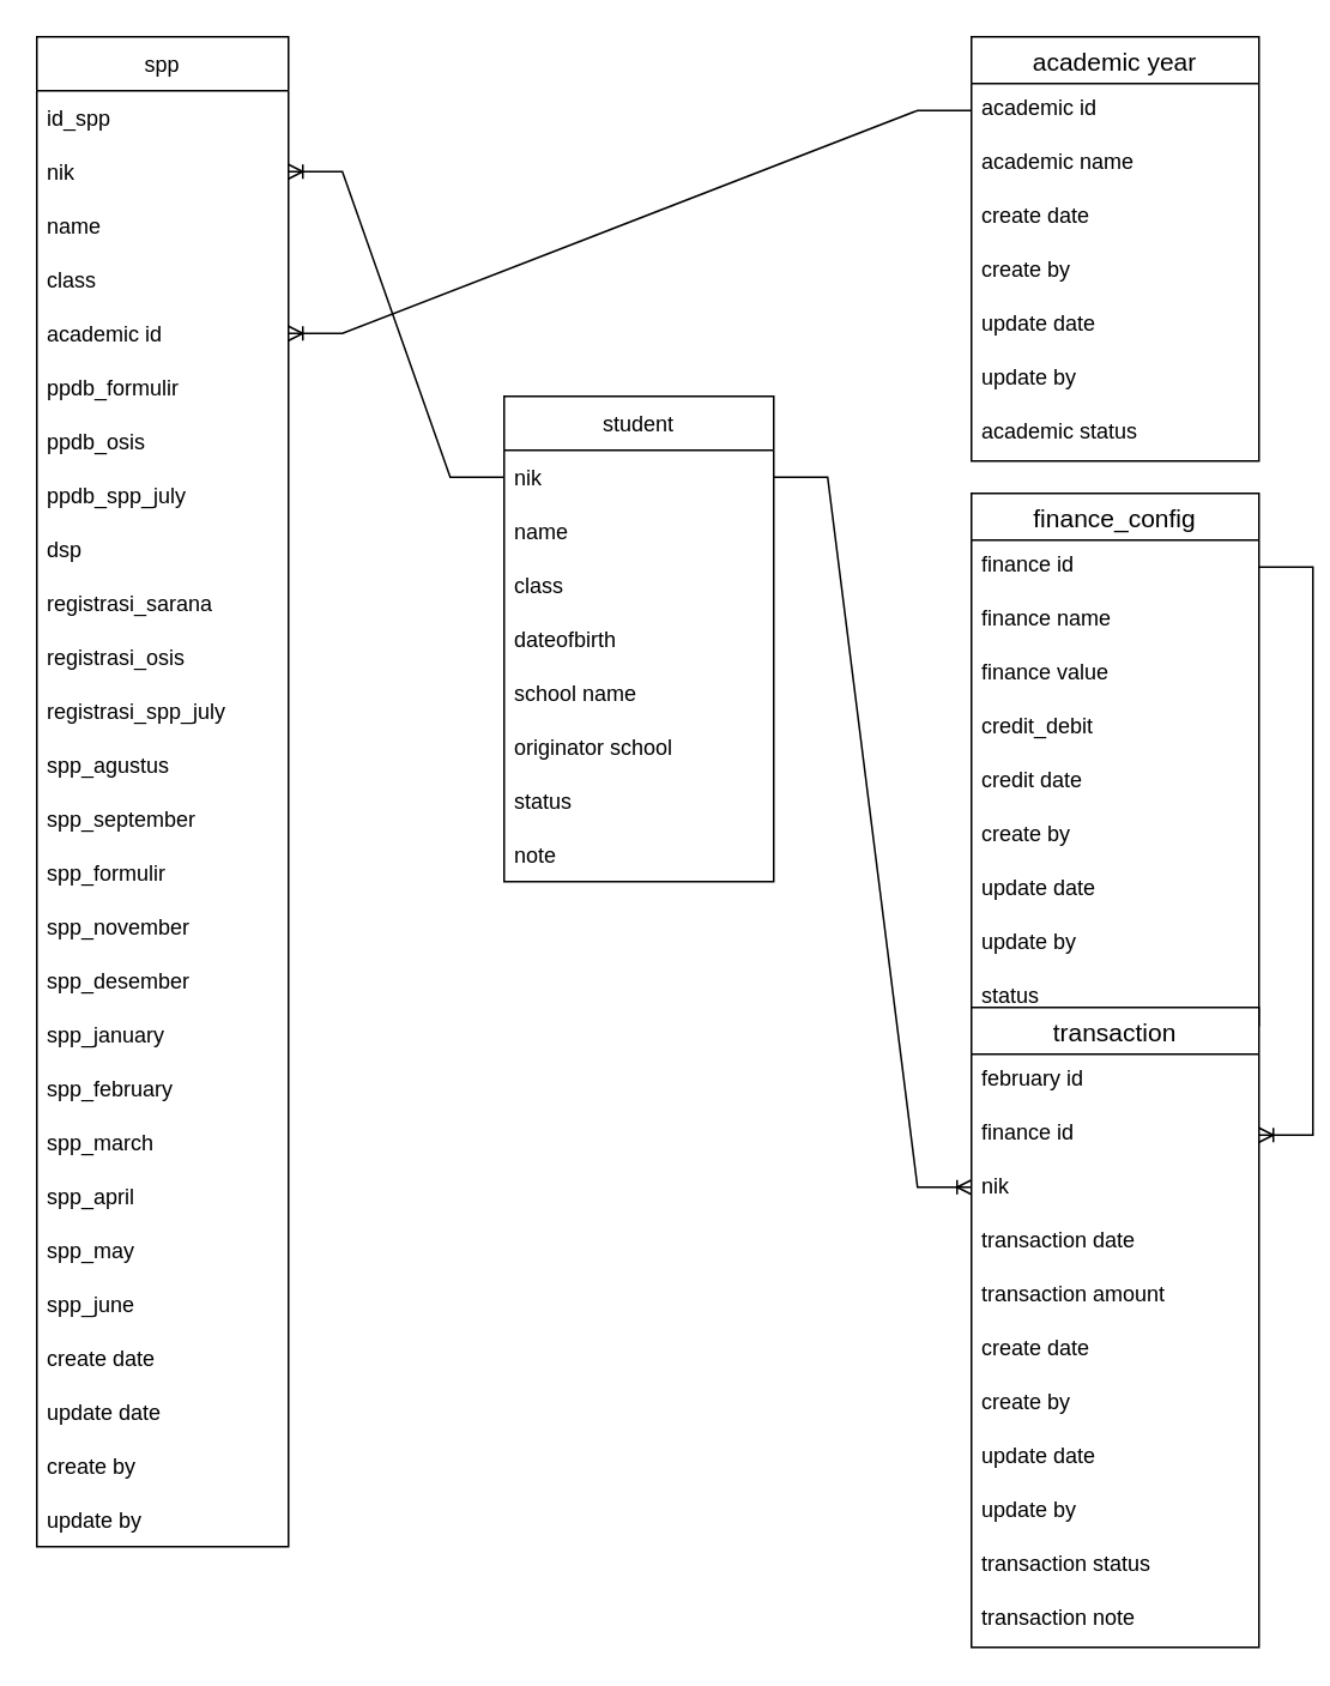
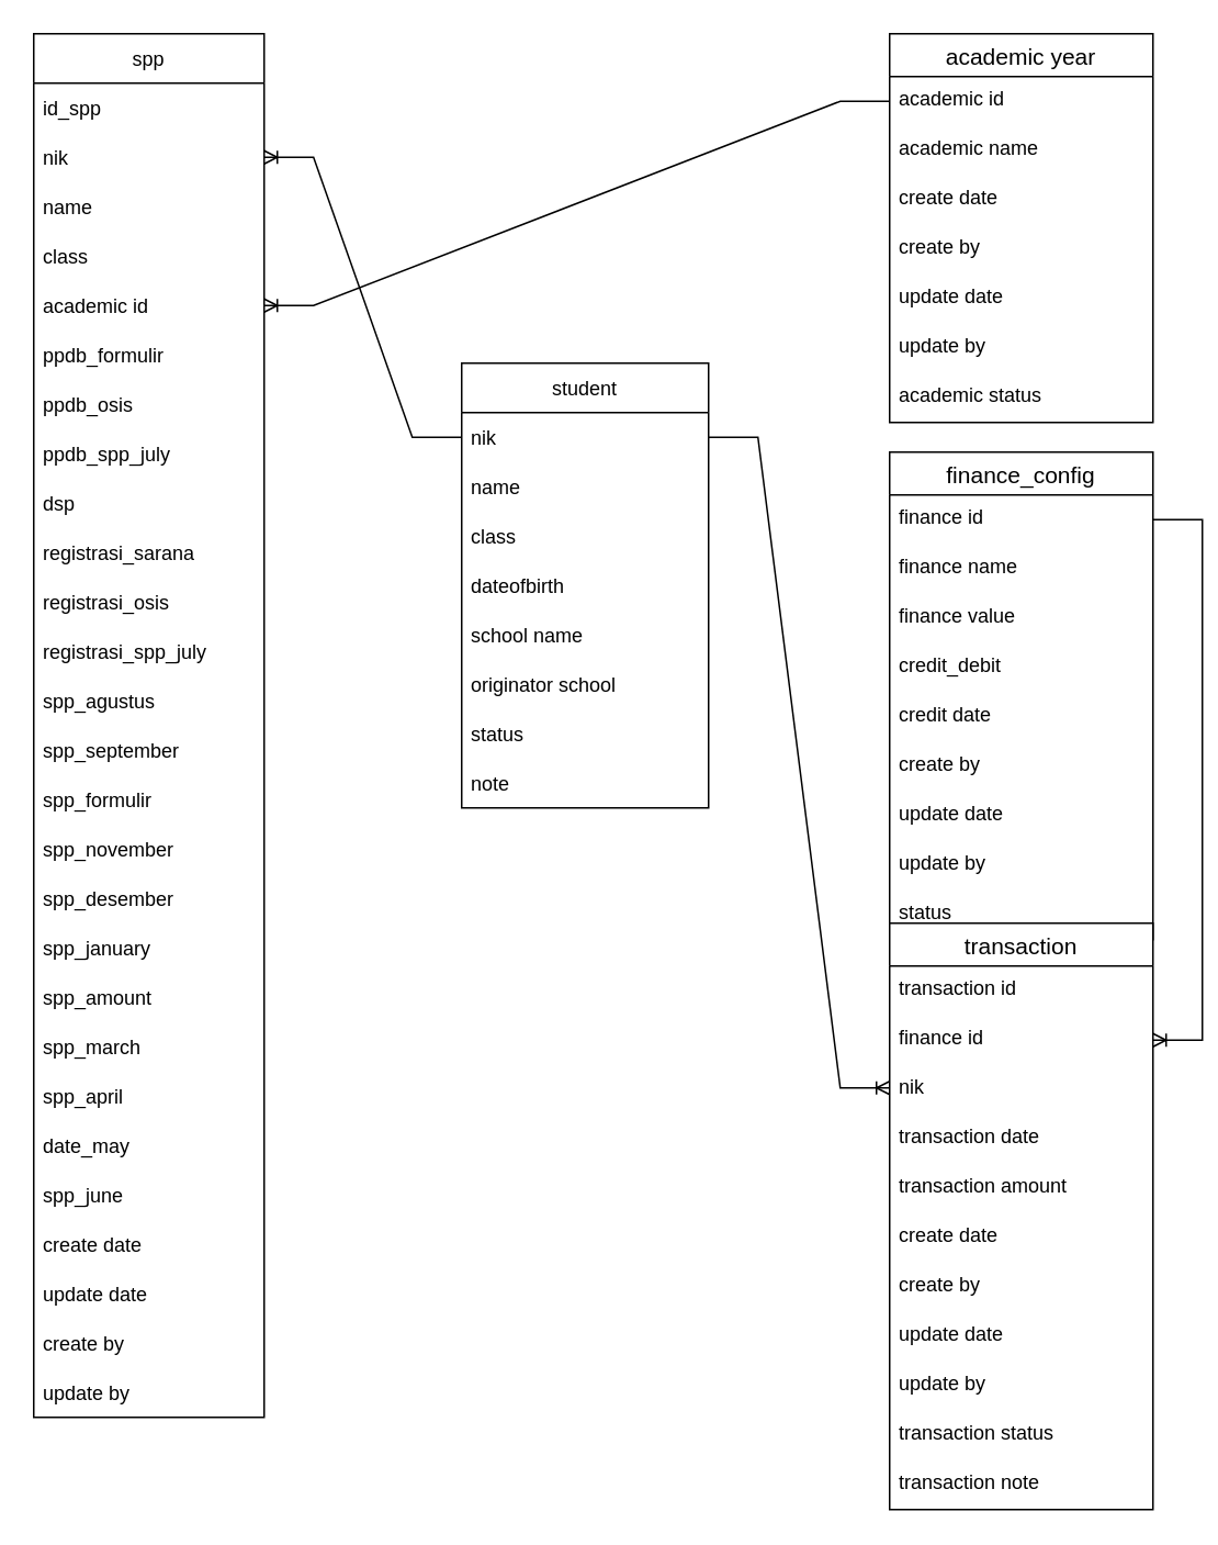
- <mxCell id="49" value="february id" style="text;strokeColor=none;fillColor=none;spacingLeft=4;spacingRight=4;overflow=hidden;rotatable=0;points=[[0,0.5],[1,0.5]];portConstraint=eastwest;fontSize=12;" parent="48" vertex="1"><mxGeometry y="26" width="160" height="30" as="geometry" /></mxCell>
+ <mxCell id="49" value="transaction id" style="text;strokeColor=none;fillColor=none;spacingLeft=4;spacingRight=4;overflow=hidden;rotatable=0;points=[[0,0.5],[1,0.5]];portConstraint=eastwest;fontSize=12;" parent="48" vertex="1"><mxGeometry y="26" width="160" height="30" as="geometry" /></mxCell>
- <mxCell id="21" value="spp_february" style="text;strokeColor=none;fillColor=none;align=left;verticalAlign=middle;spacingLeft=4;spacingRight=4;overflow=hidden;points=[[0,0.5],[1,0.5]];portConstraint=eastwest;rotatable=0;" parent="2" vertex="1"><mxGeometry y="570" width="140" height="30" as="geometry" /></mxCell>
+ <mxCell id="21" value="spp_amount" style="text;strokeColor=none;fillColor=none;align=left;verticalAlign=middle;spacingLeft=4;spacingRight=4;overflow=hidden;points=[[0,0.5],[1,0.5]];portConstraint=eastwest;rotatable=0;" parent="2" vertex="1"><mxGeometry y="570" width="140" height="30" as="geometry" /></mxCell>
- <mxCell id="24" value="spp_may" style="text;strokeColor=none;fillColor=none;align=left;verticalAlign=middle;spacingLeft=4;spacingRight=4;overflow=hidden;points=[[0,0.5],[1,0.5]];portConstraint=eastwest;rotatable=0;" parent="2" vertex="1"><mxGeometry y="660" width="140" height="30" as="geometry" /></mxCell>
+ <mxCell id="24" value="date_may" style="text;strokeColor=none;fillColor=none;align=left;verticalAlign=middle;spacingLeft=4;spacingRight=4;overflow=hidden;points=[[0,0.5],[1,0.5]];portConstraint=eastwest;rotatable=0;" parent="2" vertex="1"><mxGeometry y="660" width="140" height="30" as="geometry" /></mxCell>
